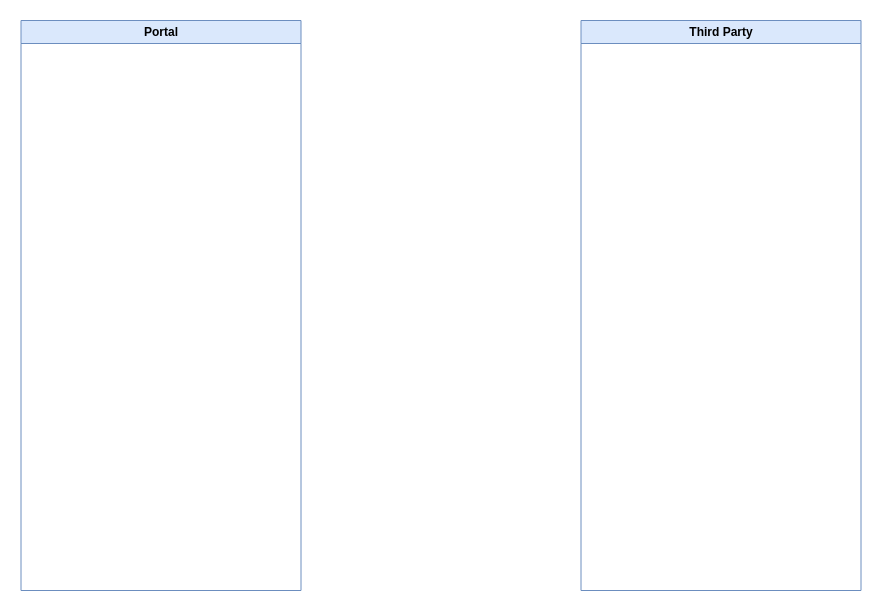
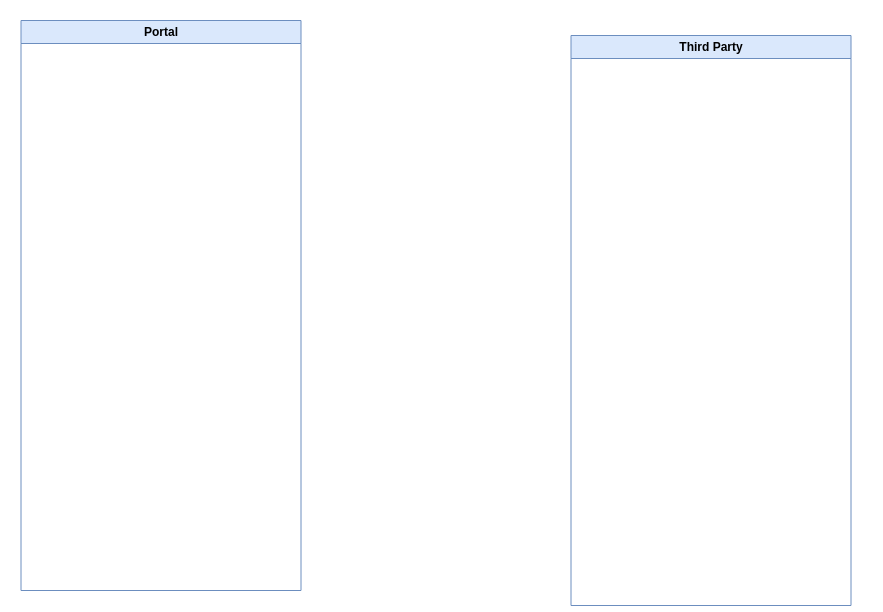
- <mxCell id="3" value="Third Party" style="swimlane;whiteSpace=wrap;fillColor=#dae8fc;strokeColor=#6c8ebf;" parent="1" vertex="1"><mxGeometry x="580.5" y="20" width="280" height="570" as="geometry" /></mxCell>
+ <mxCell id="3" value="Third Party" style="swimlane;whiteSpace=wrap;fillColor=#dae8fc;strokeColor=#6c8ebf;" parent="1" vertex="1"><mxGeometry x="570.5" y="35" width="280" height="570" as="geometry" /></mxCell>
